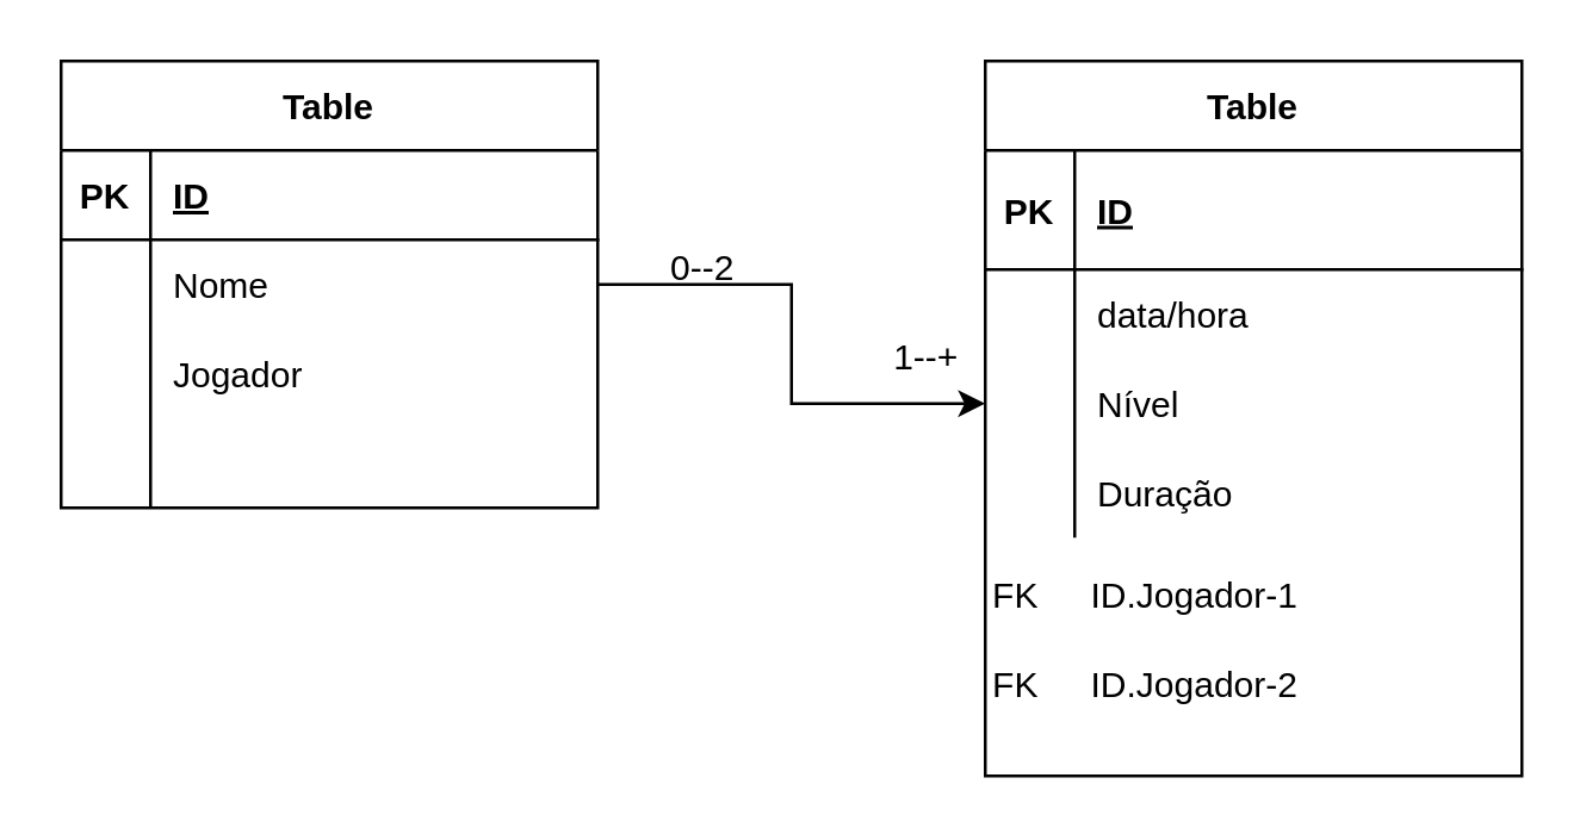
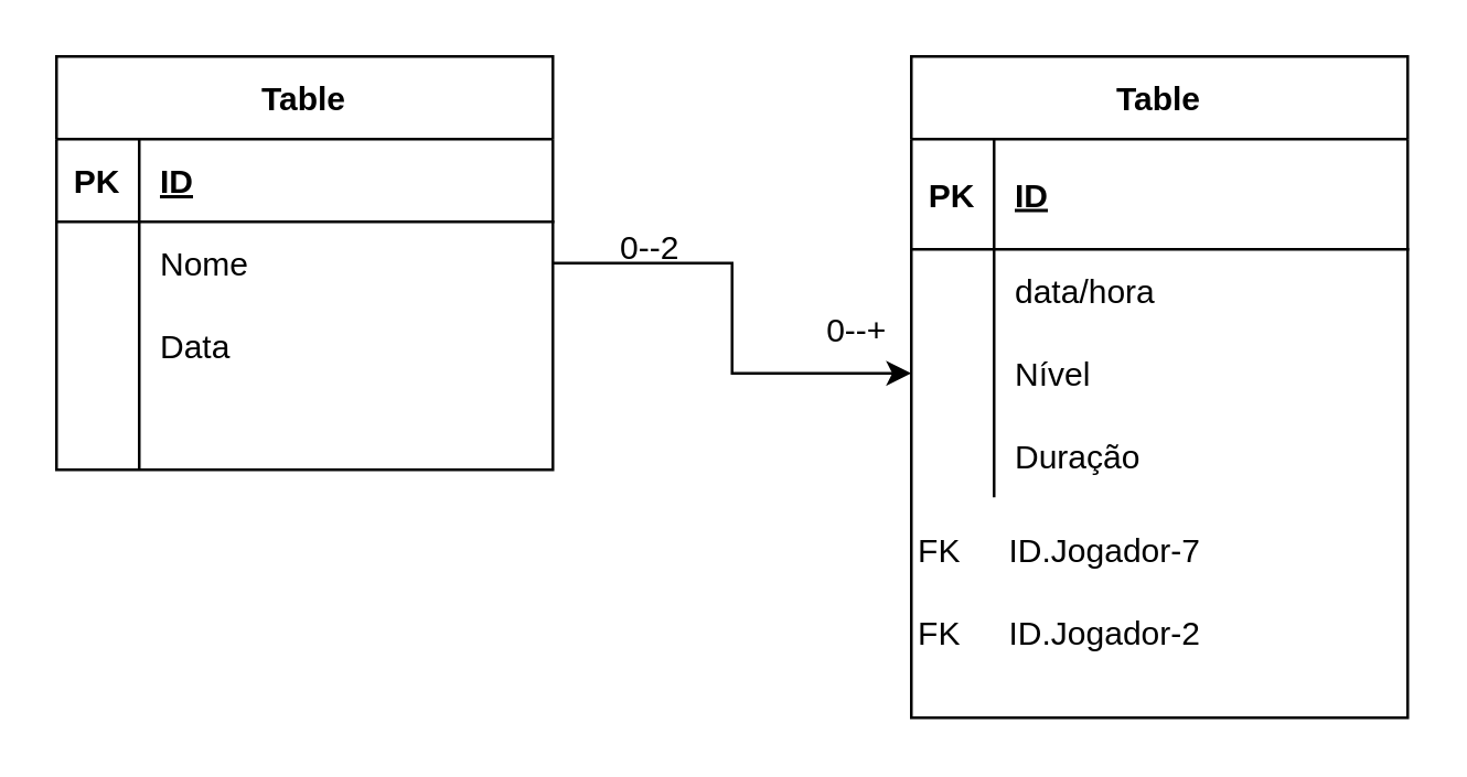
- <mxCell id="34" value="1--+" style="text;html=1;align=center;verticalAlign=middle;resizable=0;points=[];autosize=1;strokeColor=none;fillColor=none;" vertex="1" parent="1"><mxGeometry x="285" y="105" width="50" height="30" as="geometry" /></mxCell>
+ <mxCell id="34" value="0--+" style="text;html=1;align=center;verticalAlign=middle;resizable=0;points=[];autosize=1;strokeColor=none;fillColor=none;" vertex="1" parent="1"><mxGeometry x="285" y="105" width="50" height="30" as="geometry" /></mxCell>
- <mxCell id="11" value="Jogador" style="shape=partialRectangle;connectable=0;fillColor=none;top=0;left=0;bottom=0;right=0;align=left;spacingLeft=6;overflow=hidden;" vertex="1" parent="9"><mxGeometry x="30" width="150" height="30" as="geometry"><mxRectangle width="150" height="30" as="alternateBounds" /></mxGeometry></mxCell>
+ <mxCell id="11" value="Data" style="shape=partialRectangle;connectable=0;fillColor=none;top=0;left=0;bottom=0;right=0;align=left;spacingLeft=6;overflow=hidden;" vertex="1" parent="9"><mxGeometry x="30" width="150" height="30" as="geometry"><mxRectangle width="150" height="30" as="alternateBounds" /></mxGeometry></mxCell>
- <mxCell id="29" value="ID.Jogador-1" style="text;html=1;align=center;verticalAlign=middle;resizable=0;points=[];autosize=1;strokeColor=none;fillColor=none;" vertex="1" parent="1"><mxGeometry x="355" y="185" width="90" height="30" as="geometry" /></mxCell>
+ <mxCell id="29" value="ID.Jogador-7" style="text;html=1;align=center;verticalAlign=middle;resizable=0;points=[];autosize=1;strokeColor=none;fillColor=none;" vertex="1" parent="1"><mxGeometry x="355" y="185" width="90" height="30" as="geometry" /></mxCell>
